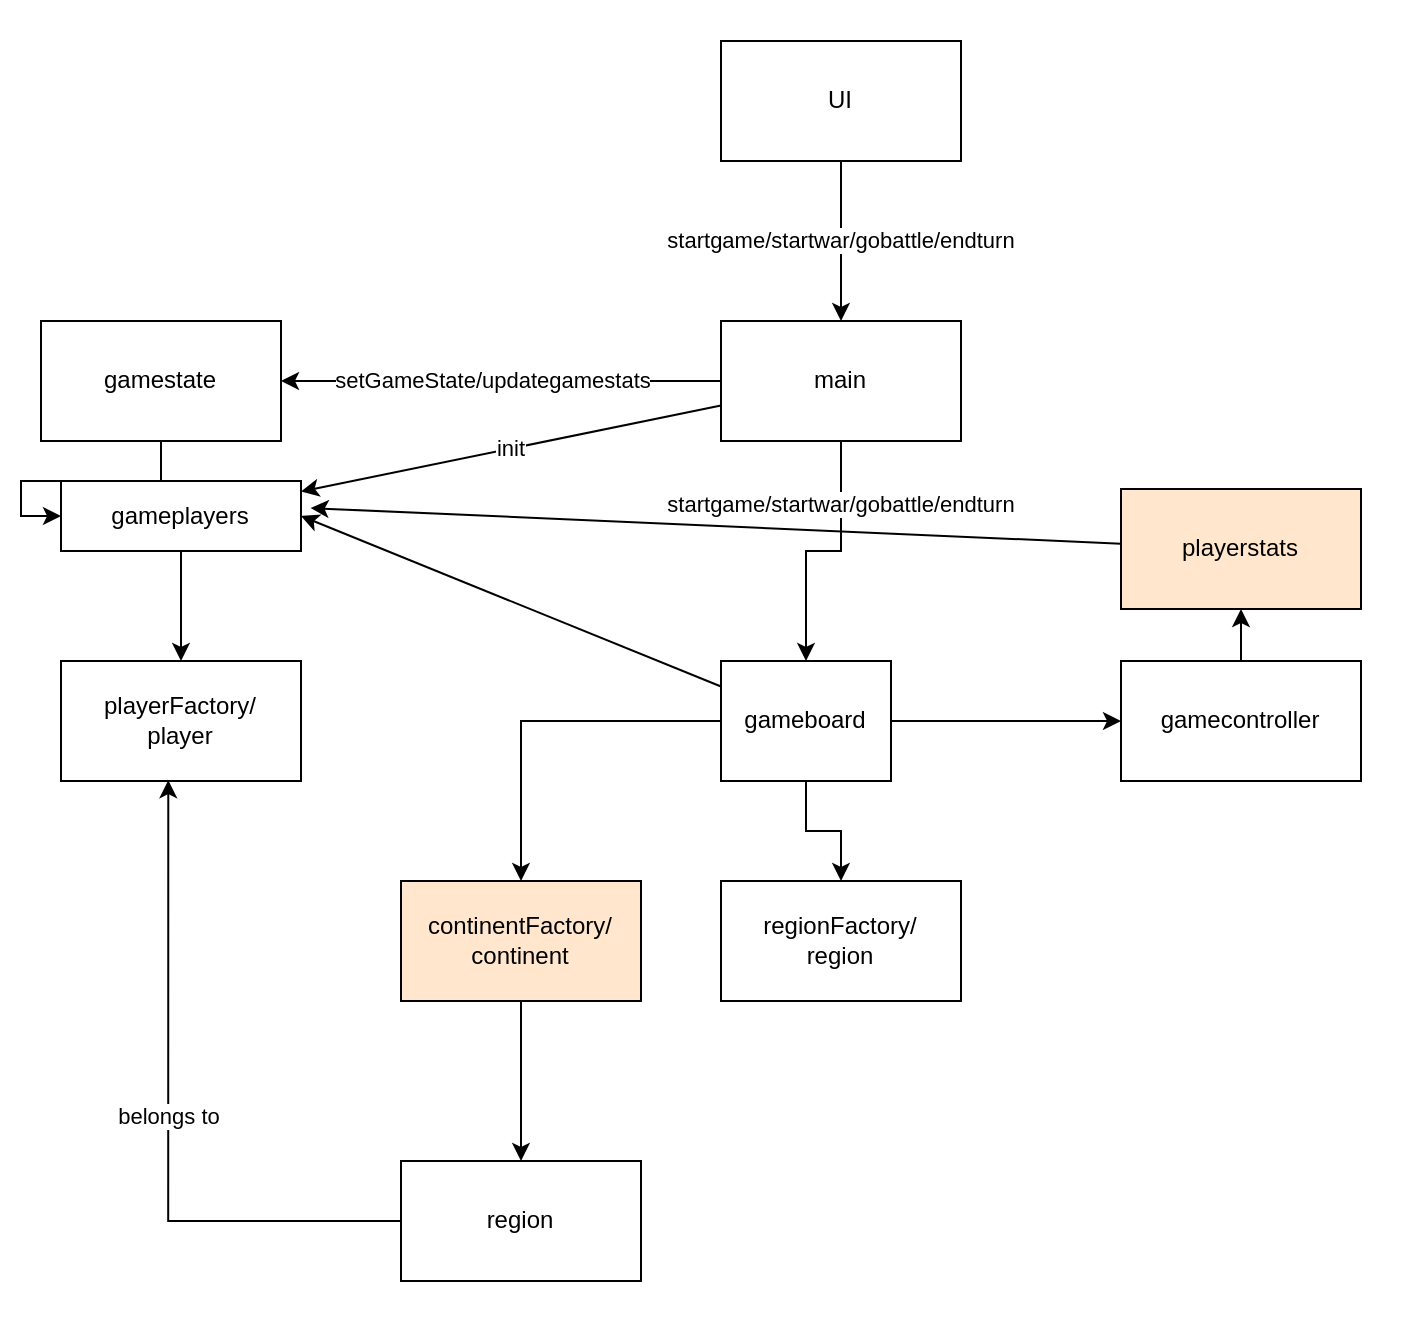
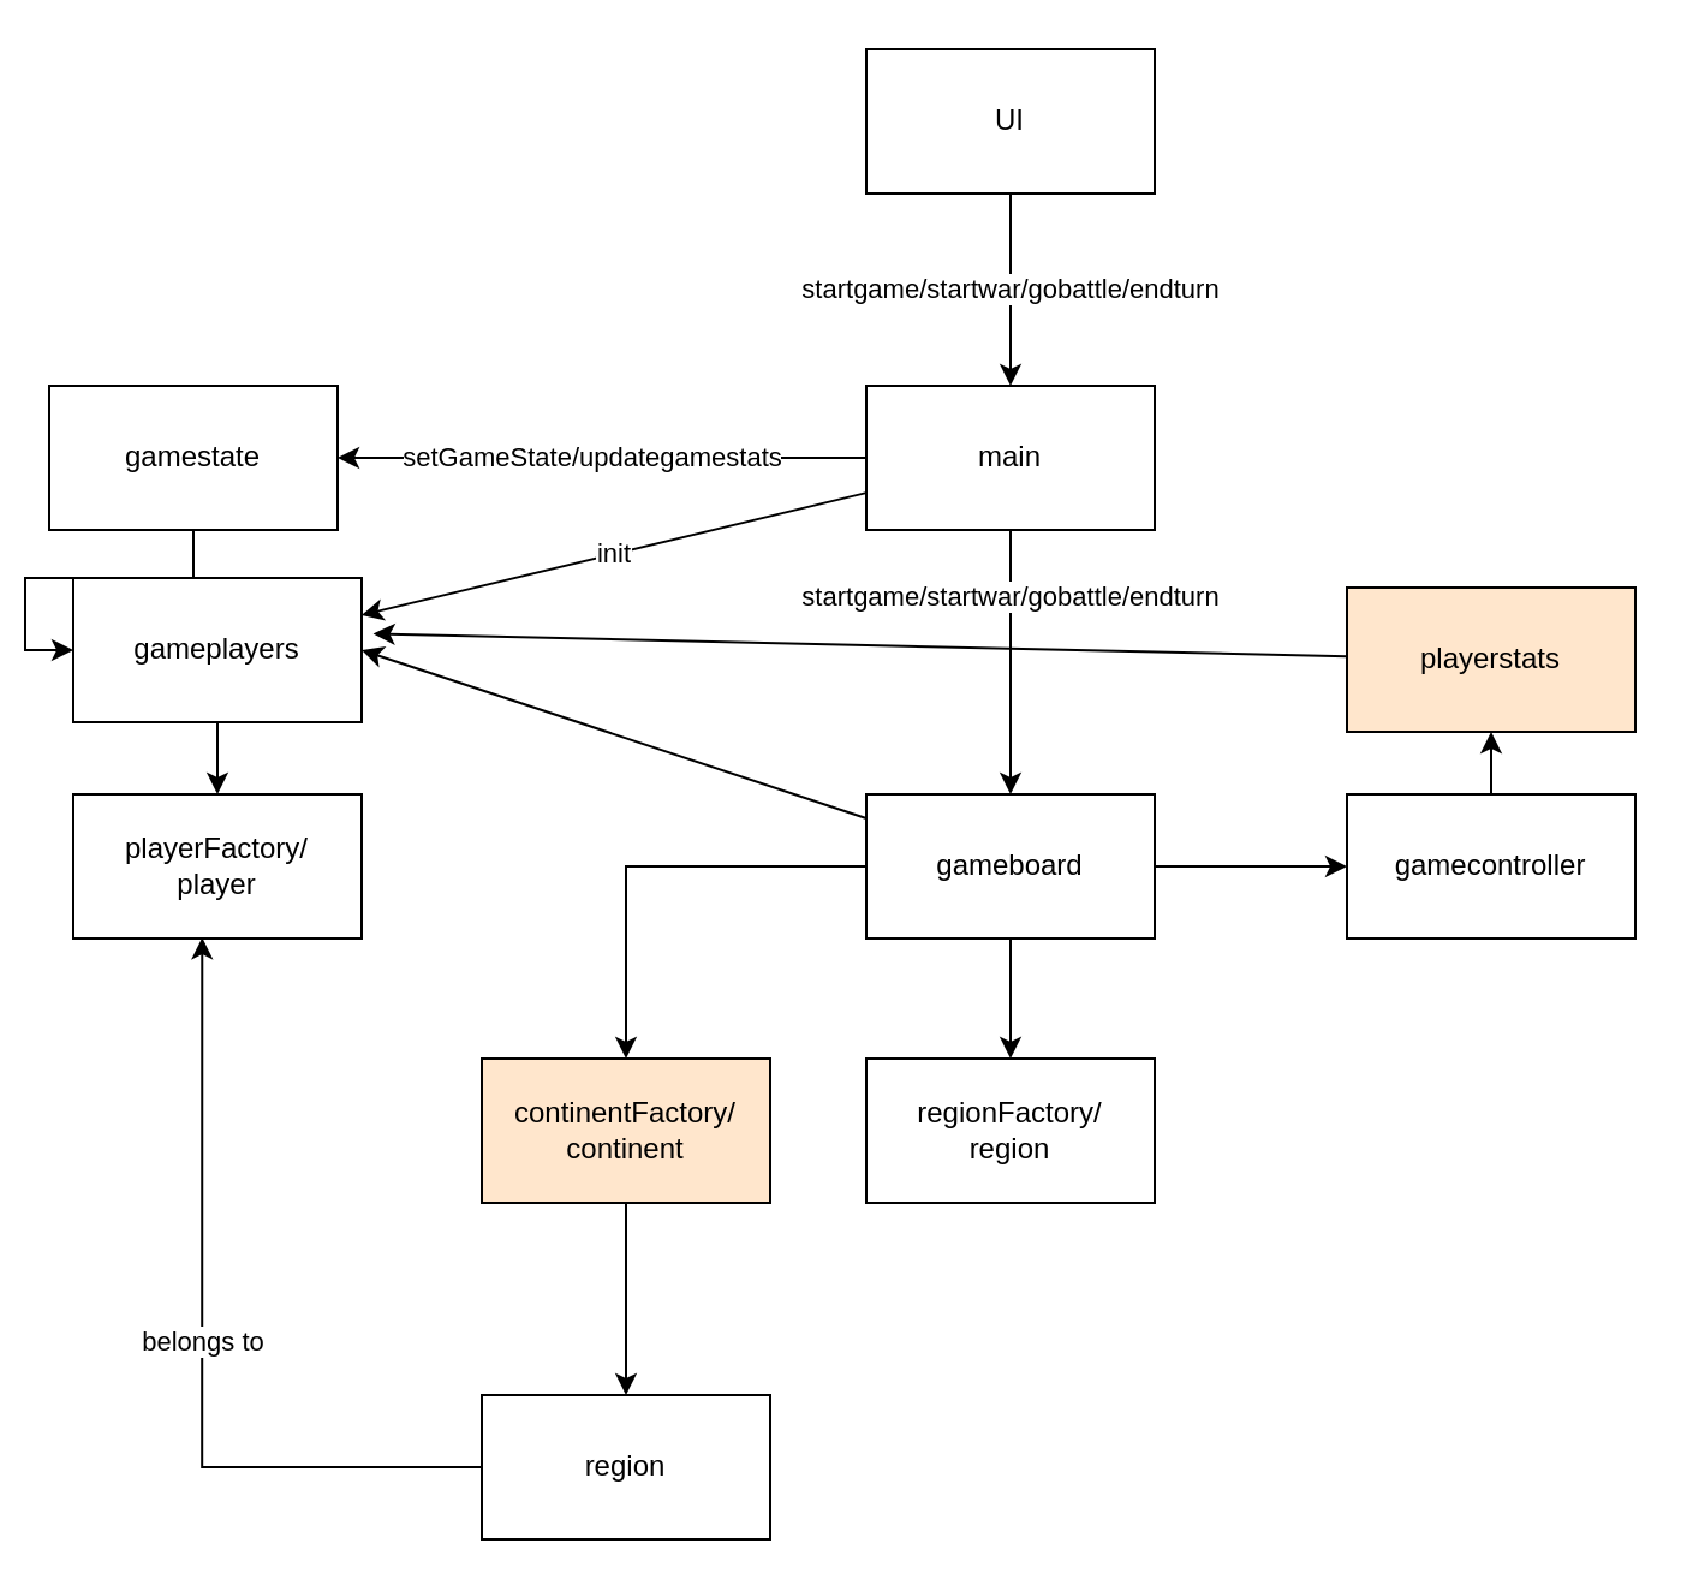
- <mxCell id="25" value="gameplayers" style="rounded=0;whiteSpace=wrap;html=1;" vertex="1" parent="1"><mxGeometry x="30" y="240" width="120" height="35" as="geometry" /></mxCell>
+ <mxCell id="25" value="gameplayers" style="rounded=0;whiteSpace=wrap;html=1;" vertex="1" parent="1"><mxGeometry x="30" y="240" width="120" height="60" as="geometry" /></mxCell>
- <mxCell id="16" value="gameboard" style="rounded=0;whiteSpace=wrap;html=1;" vertex="1" parent="1"><mxGeometry x="360" y="330" width="85" height="60" as="geometry" /></mxCell>
+ <mxCell id="16" value="gameboard" style="rounded=0;whiteSpace=wrap;html=1;" vertex="1" parent="1"><mxGeometry x="360" y="330" width="120" height="60" as="geometry" /></mxCell>
